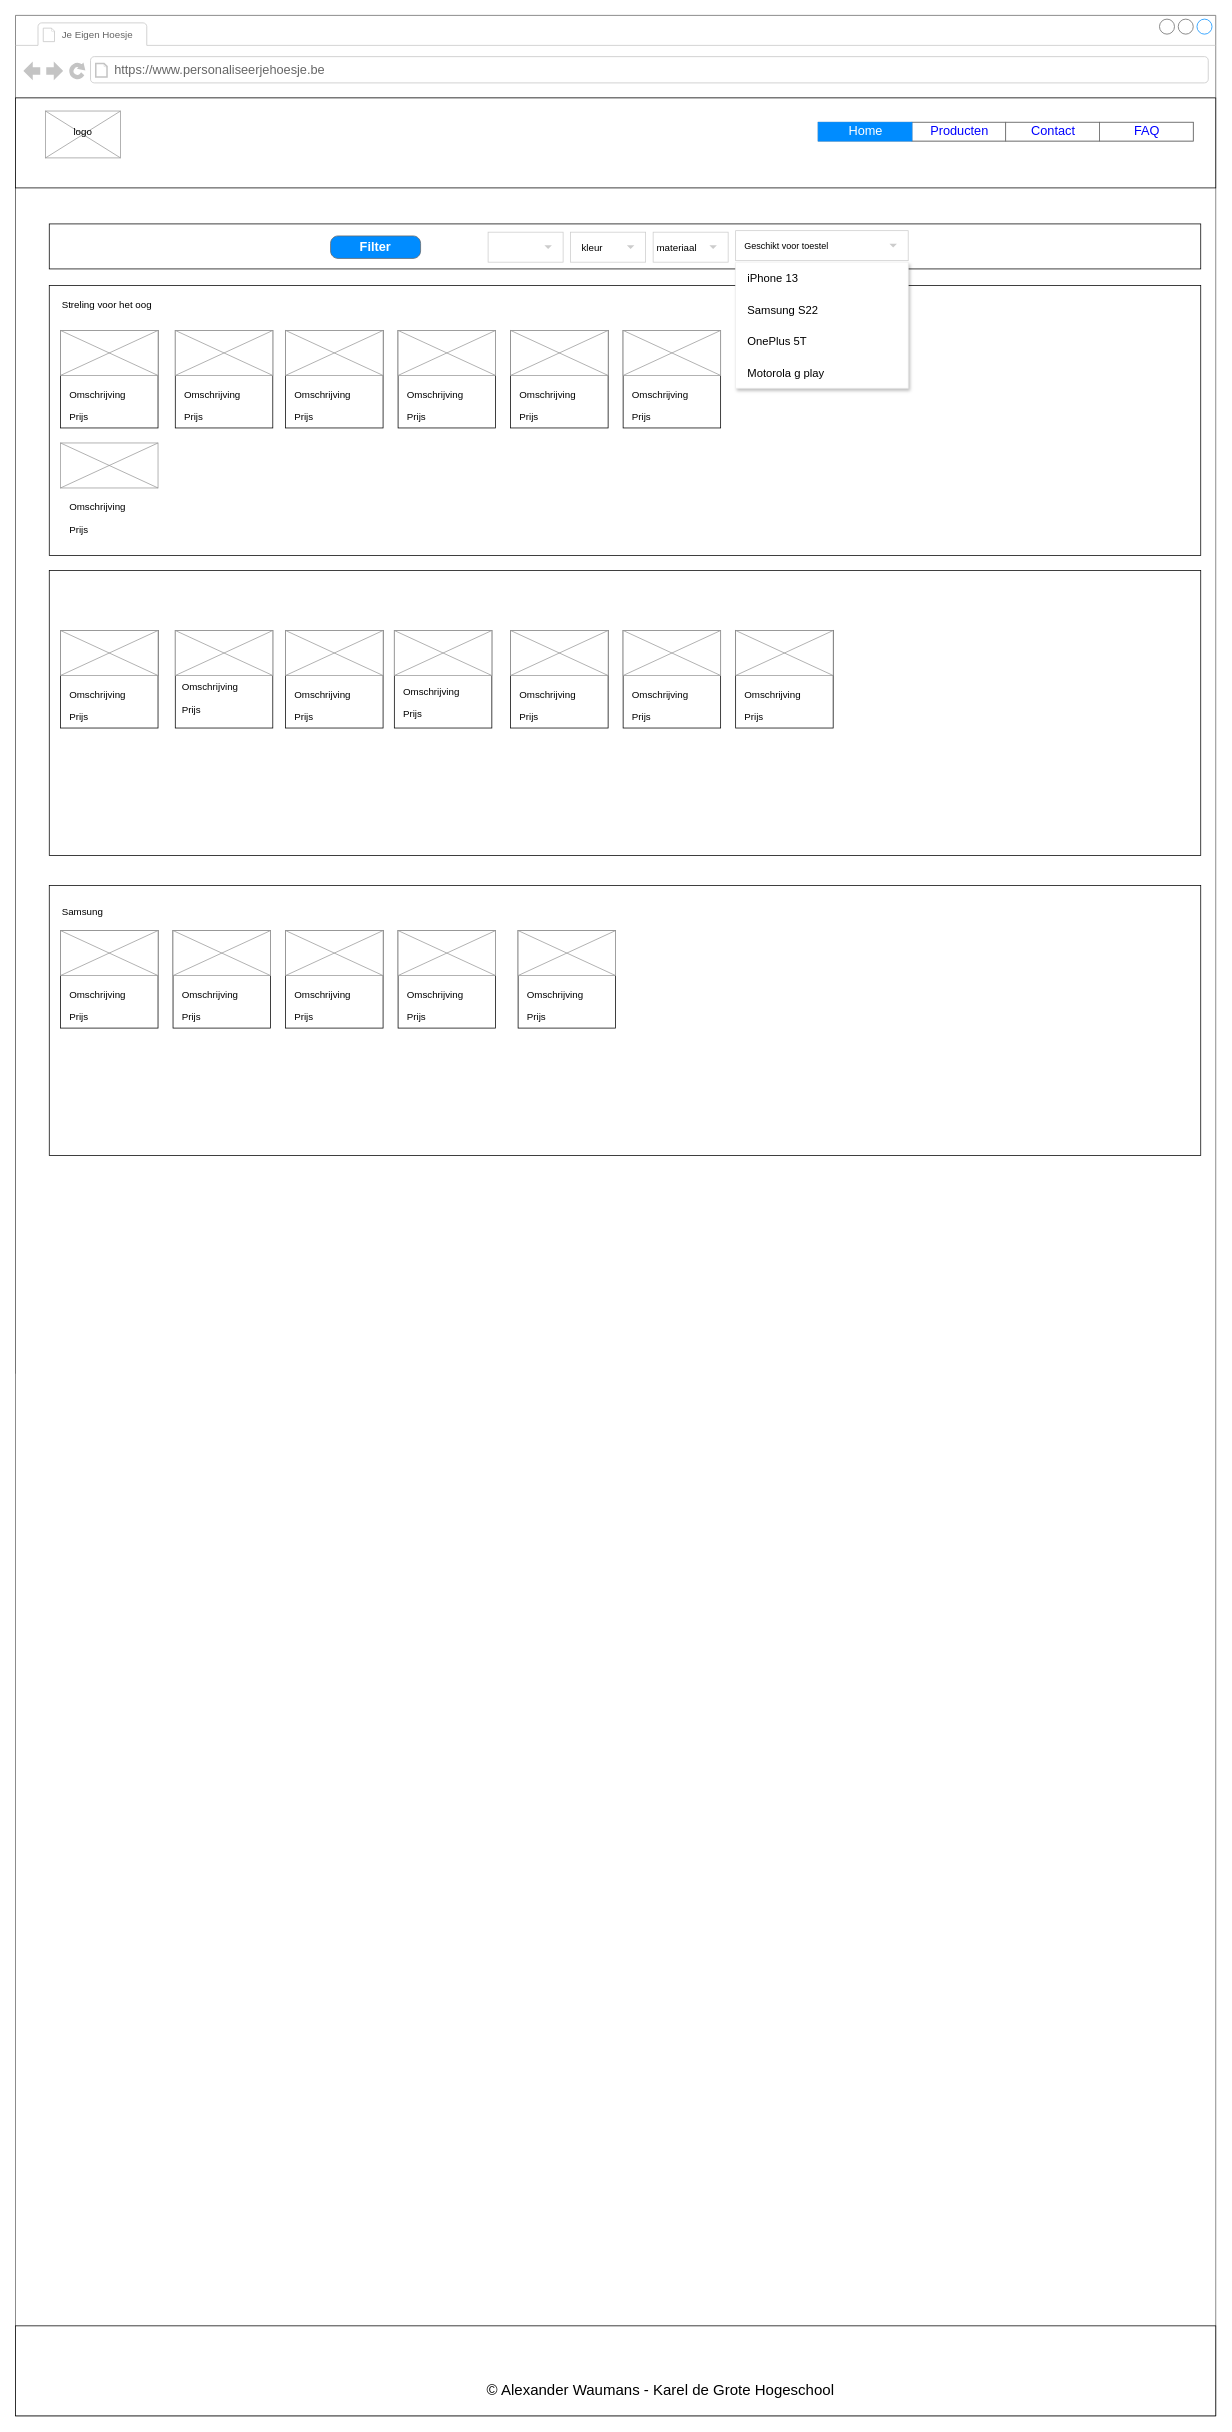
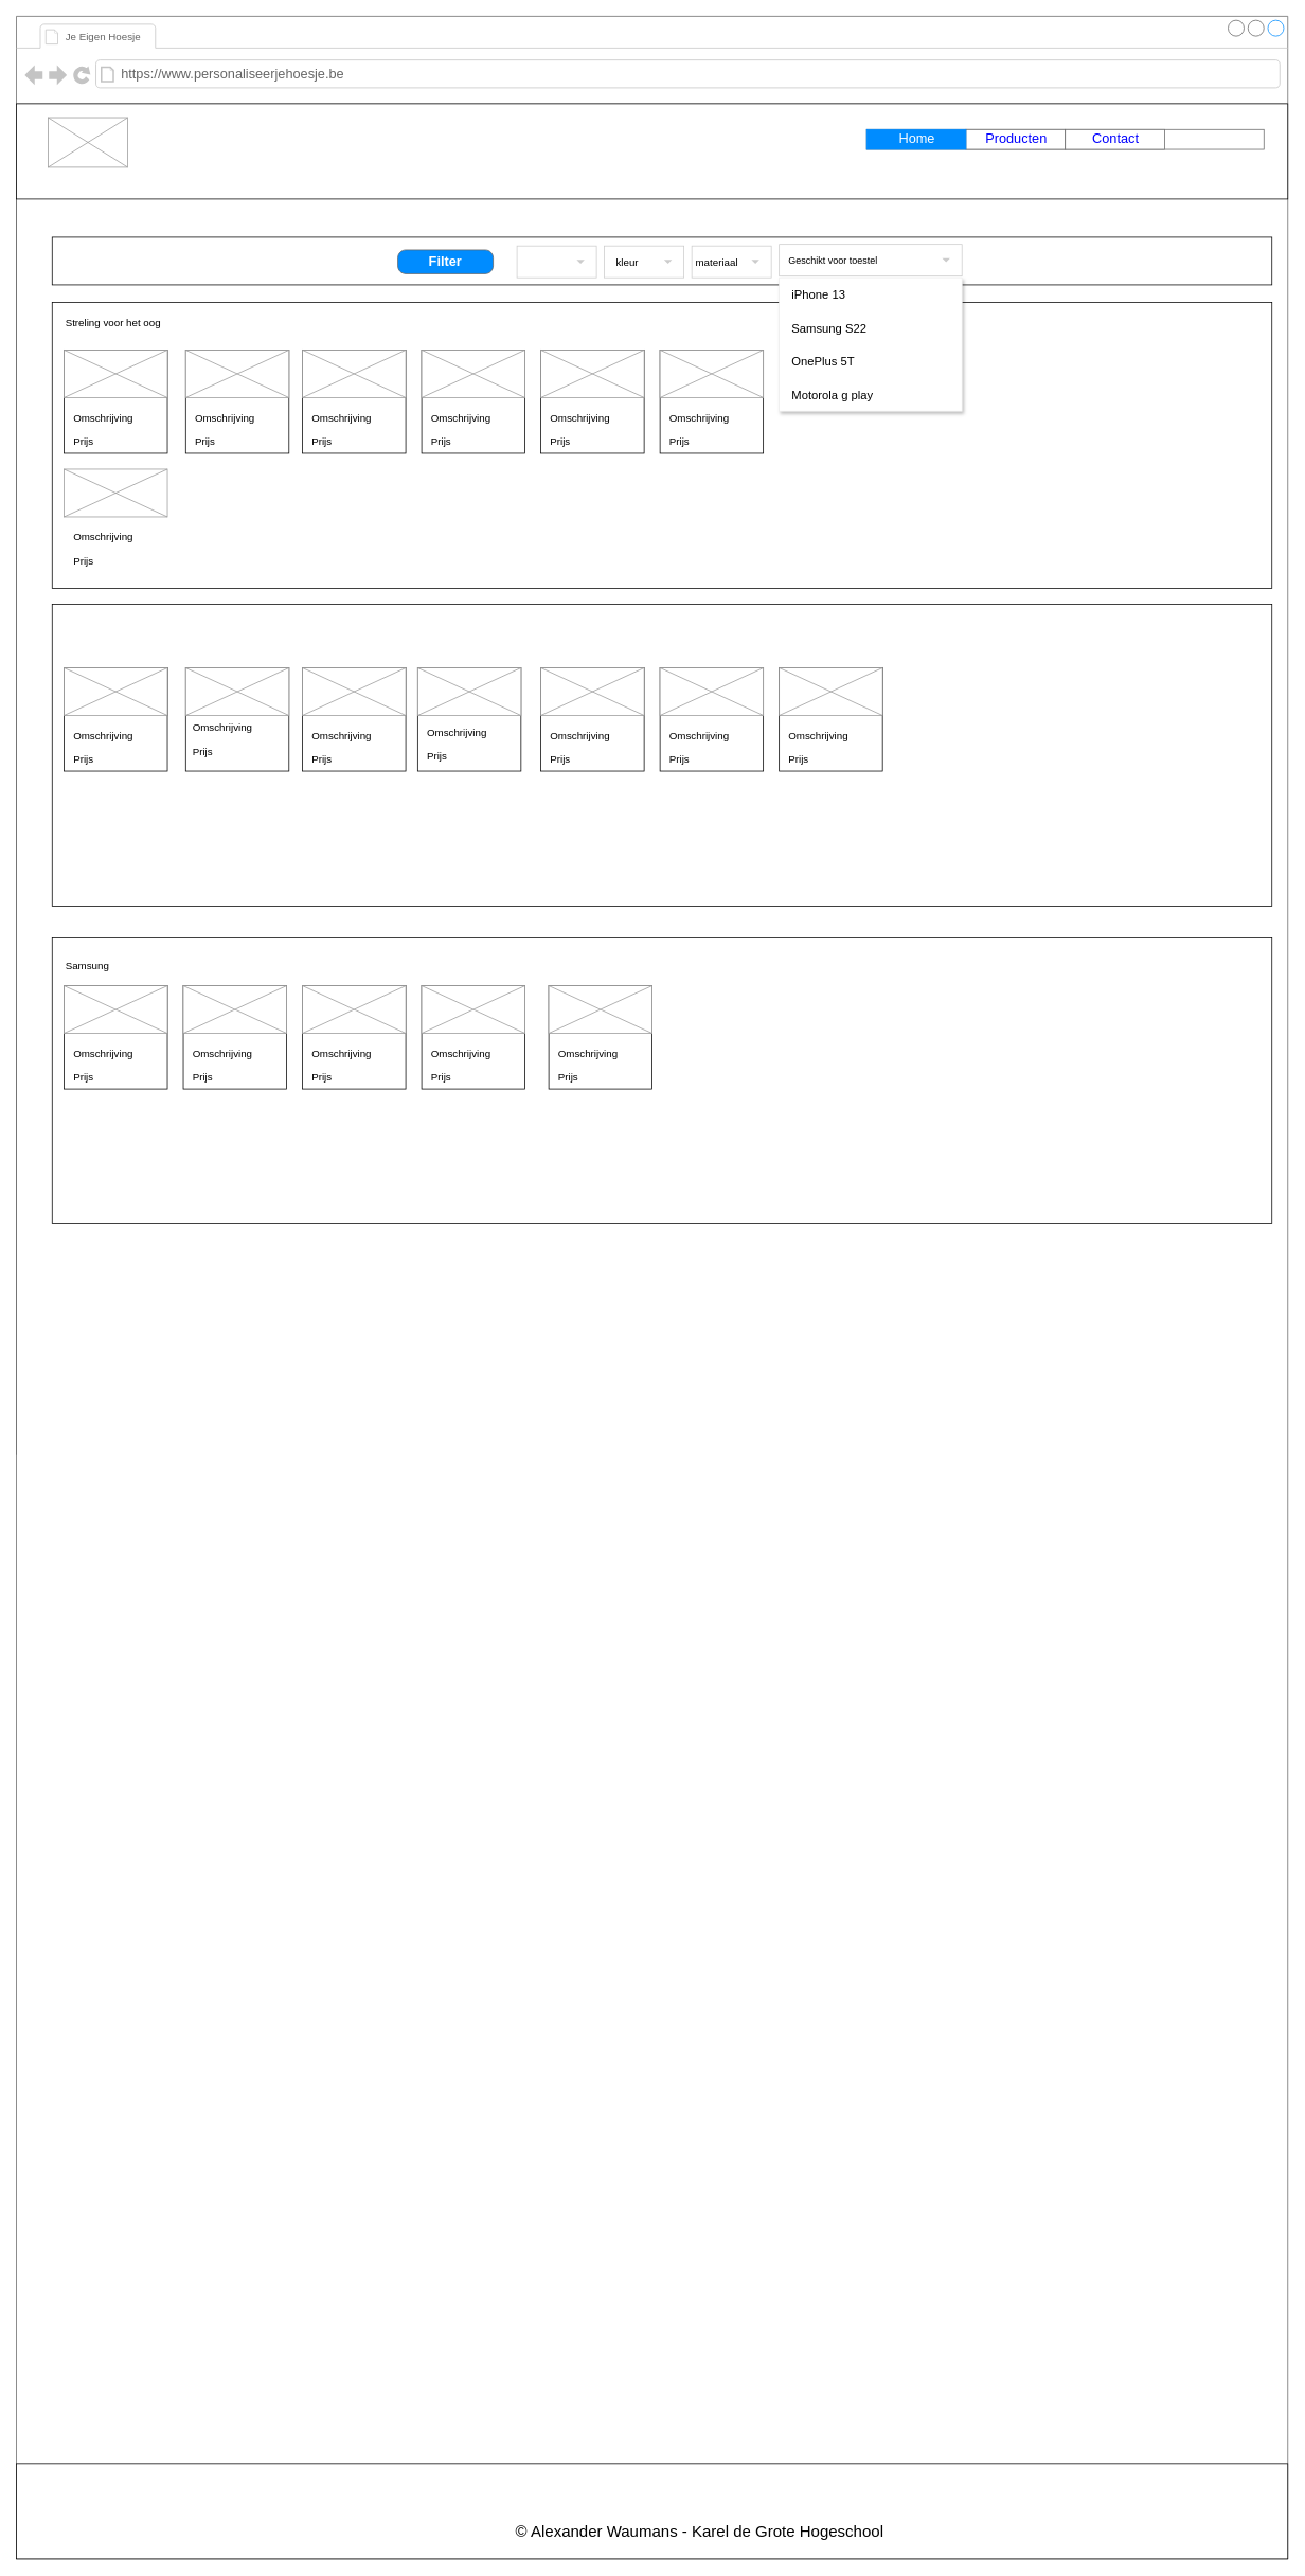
- <mxCell id="12" value="logo" style="text;html=1;strokeColor=none;fillColor=none;align=center;verticalAlign=middle;whiteSpace=wrap;rounded=0;fontSize=13;" parent="3" vertex="1"><mxGeometry x="60" y="140" width="60" height="30" as="geometry" /></mxCell>
- <mxCell id="60" value="FAQ" style="strokeColor=inherit;fillColor=inherit;gradientColor=inherit;strokeWidth=1;shadow=0;dashed=0;align=center;html=1;shape=mxgraph.mockup.text.rrect;rSize=0;fontSize=17;fontColor=#0000ff;" parent="57" vertex="1"><mxGeometry x="375" width="125" height="25" as="geometry" /></mxCell>
- <mxCell id="56" value="Filter" style="strokeWidth=1;shadow=0;dashed=0;align=center;html=1;shape=mxgraph.mockup.buttons.button;strokeColor=#666666;fontColor=#ffffff;mainText=;buttonStyle=round;fontSize=17;fontStyle=1;fillColor=#008cff;whiteSpace=wrap;" parent="3" vertex="1"><mxGeometry x="420" y="294" width="120" height="30" as="geometry" /></mxCell>
+ <mxCell id="56" value="Filter" style="strokeWidth=1;shadow=0;dashed=0;align=center;html=1;shape=mxgraph.mockup.buttons.button;strokeColor=#666666;fontColor=#ffffff;mainText=;buttonStyle=round;fontSize=17;fontStyle=1;fillColor=#008cff;whiteSpace=wrap;" parent="3" vertex="1"><mxGeometry x="480" y="294" width="120" height="30" as="geometry" /></mxCell>
